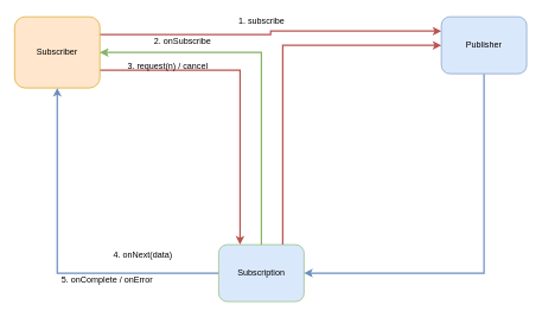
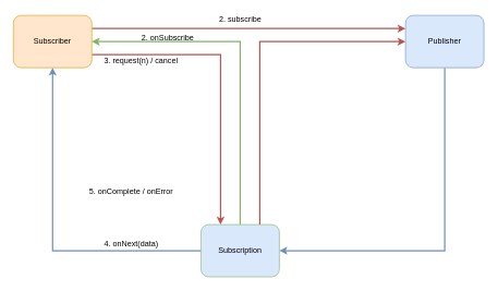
- <mxCell id="11" value="1. subscribe" style="text;html=1;align=center;verticalAlign=middle;resizable=0;points=[];autosize=1;" vertex="1" parent="1"><mxGeometry x="327" y="20" width="80" height="20" as="geometry" /></mxCell>
+ <mxCell id="11" value="2. subscribe" style="text;html=1;align=center;verticalAlign=middle;resizable=0;points=[];autosize=1;" vertex="1" parent="1"><mxGeometry x="327" y="20" width="80" height="20" as="geometry" /></mxCell>
- <mxCell id="4" value="Subscriber" style="rounded=1;whiteSpace=wrap;html=1;fillColor=#ffe6cc;strokeColor=#d79b00;" vertex="1" parent="1"><mxGeometry x="20" y="23" width="120" height="100" as="geometry" /></mxCell>
+ <mxCell id="4" value="Subscriber" style="rounded=1;whiteSpace=wrap;html=1;fillColor=#ffe6cc;strokeColor=#d79b00;" vertex="1" parent="1"><mxGeometry x="20" y="23" width="120" height="80" as="geometry" /></mxCell>
- <mxCell id="13" value="3. request(n) / cancel" style="text;html=1;align=center;verticalAlign=middle;resizable=0;points=[];autosize=1;" vertex="1" parent="1"><mxGeometry x="170" y="83" width="130" height="20" as="geometry" /></mxCell>
+ <mxCell id="13" value="3. request(n) / cancel" style="text;html=1;align=center;verticalAlign=middle;resizable=0;points=[];autosize=1;" vertex="1" parent="1"><mxGeometry x="150" y="83" width="130" height="20" as="geometry" /></mxCell>
- <mxCell id="14" value="4. onNext(data)" style="text;html=1;align=center;verticalAlign=middle;resizable=0;points=[];autosize=1;" vertex="1" parent="1"><mxGeometry x="150" y="348" width="100" height="20" as="geometry" /></mxCell>
+ <mxCell id="14" value="4. onNext(data)" style="text;html=1;align=center;verticalAlign=middle;resizable=0;points=[];autosize=1;" vertex="1" parent="1"><mxGeometry x="150" y="363" width="100" height="20" as="geometry" /></mxCell>
- <mxCell id="15" value="5. onComplete / onError" style="text;html=1;align=center;verticalAlign=middle;resizable=0;points=[];autosize=1;" vertex="1" parent="1"><mxGeometry x="80" y="383" width="140" height="20" as="geometry" /></mxCell>
+ <mxCell id="15" value="5. onComplete / onError" style="text;html=1;align=center;verticalAlign=middle;resizable=0;points=[];autosize=1;" vertex="1" parent="1"><mxGeometry x="130" y="283" width="140" height="20" as="geometry" /></mxCell>
